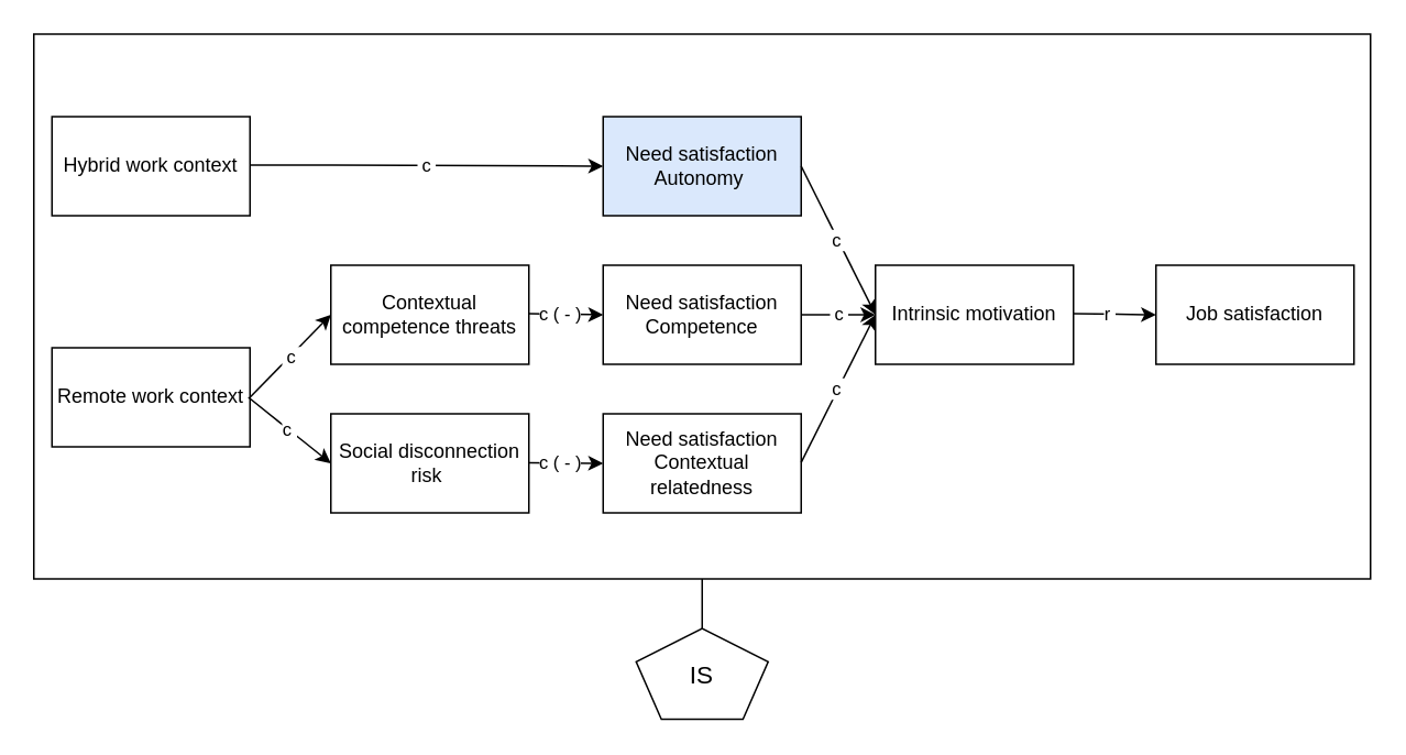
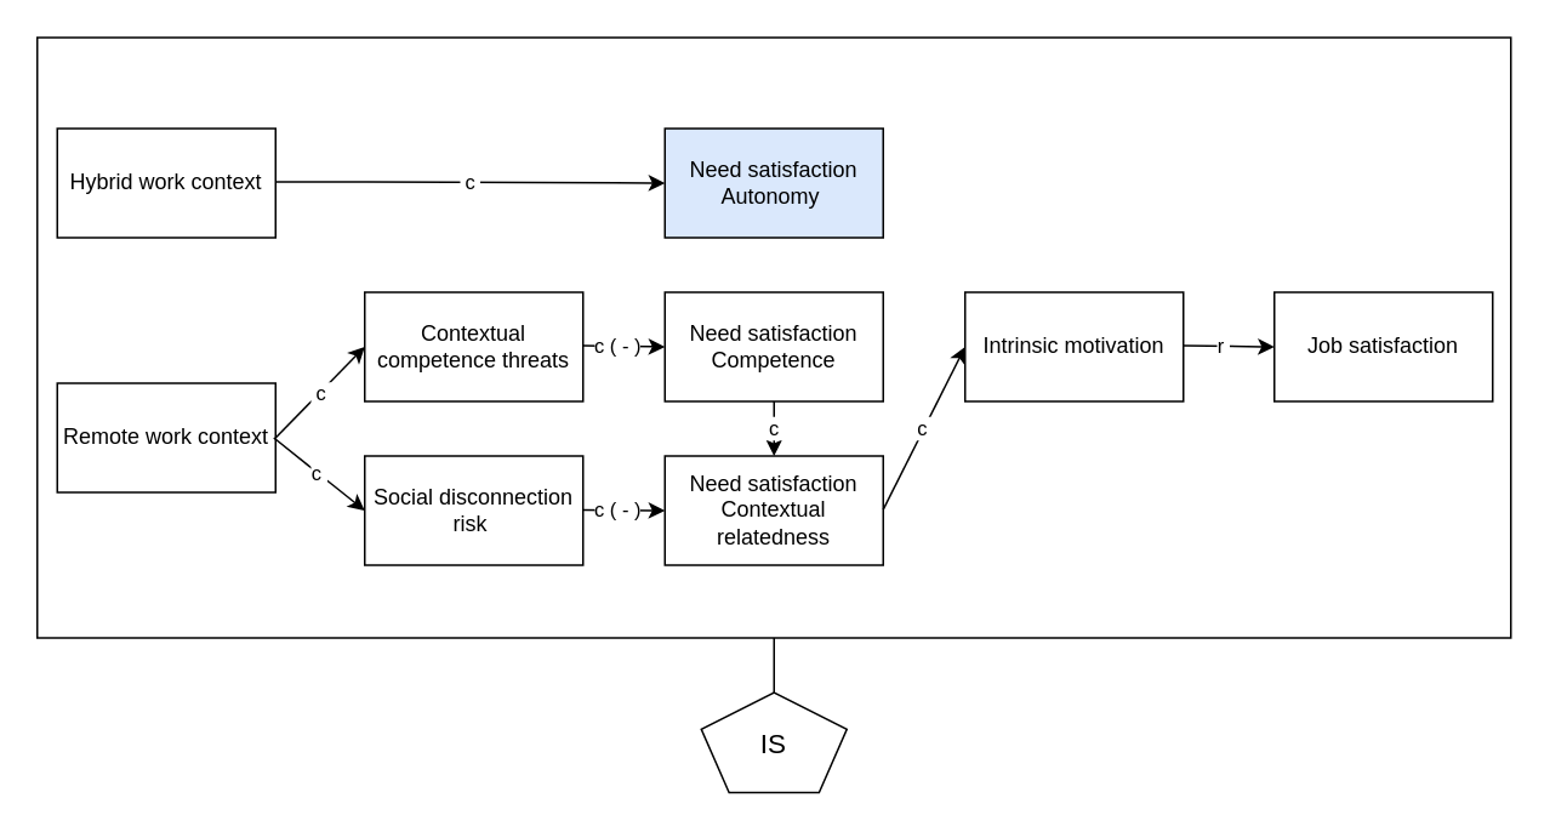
- <mxCell id="21" value="" style="endArrow=classic;html=1;rounded=0;entryX=0;entryY=0.5;entryDx=0;entryDy=0;exitX=1;exitY=0.5;exitDx=0;exitDy=0;" edge="1" parent="1" source="10" target="11"><mxGeometry relative="1" as="geometry"><mxPoint x="470" y="99.38" as="sourcePoint" /><mxPoint x="570" y="99.38" as="targetPoint" /></mxGeometry></mxCell>
- <mxCell id="22" value="c&amp;nbsp;" style="edgeLabel;resizable=0;html=1;;align=center;verticalAlign=middle;" connectable="0" vertex="1" parent="21"><mxGeometry relative="1" as="geometry" /></mxCell>
- <mxCell id="7" value="&amp;nbsp;c&amp;nbsp;" style="edgeStyle=orthogonalEdgeStyle;rounded=0;orthogonalLoop=1;jettySize=auto;html=1;" edge="1" parent="1" source="8" target="11"><mxGeometry relative="1" as="geometry" /></mxCell>
+ <mxCell id="7" value="&amp;nbsp;c&amp;nbsp;" style="edgeStyle=orthogonalEdgeStyle;rounded=0;orthogonalLoop=1;jettySize=auto;html=1;" edge="1" parent="1" source="8" target="9"><mxGeometry relative="1" as="geometry" /></mxCell>
